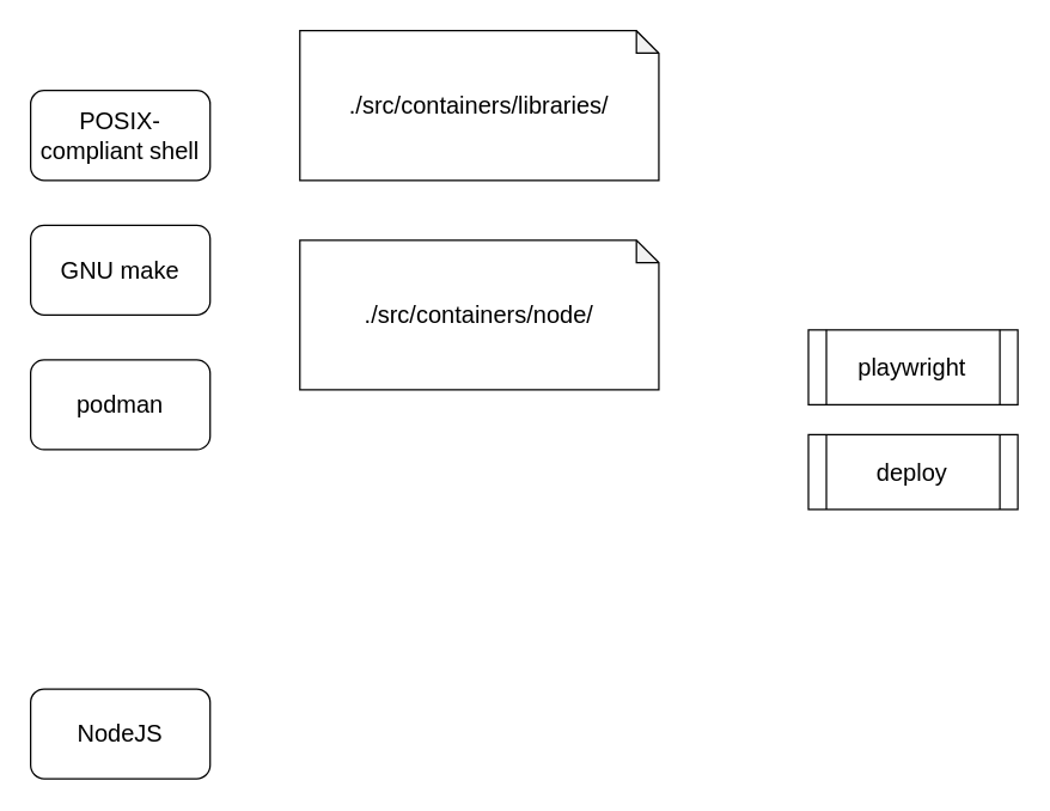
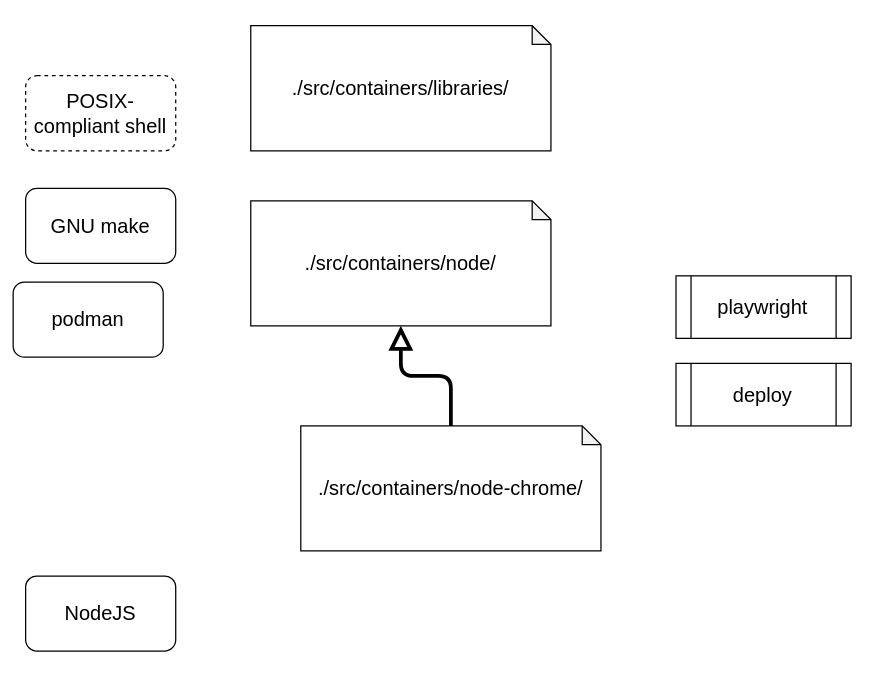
- <mxCell id="2" value="POSIX-compliant shell" style="rounded=1;whiteSpace=wrap;html=1;fontSize=16;" vertex="1" parent="1"><mxGeometry x="20" y="60" width="120" height="60" as="geometry" /></mxCell>
+ <mxCell id="2" value="POSIX-compliant shell" style="rounded=1;whiteSpace=wrap;html=1;fontSize=16;dashed=1;" vertex="1" parent="1"><mxGeometry x="20" y="60" width="120" height="60" as="geometry" /></mxCell>
- <mxCell id="5" value="podman" style="rounded=1;whiteSpace=wrap;html=1;fontSize=16;" vertex="1" parent="1"><mxGeometry x="20" y="240" width="120" height="60" as="geometry" /></mxCell>
+ <mxCell id="5" value="podman" style="rounded=1;whiteSpace=wrap;html=1;fontSize=16;" vertex="1" parent="1"><mxGeometry x="10" y="225" width="120" height="60" as="geometry" /></mxCell>
+ <mxCell id="8" style="edgeStyle=orthogonalEdgeStyle;html=1;entryX=0.5;entryY=1;entryDx=0;entryDy=0;entryPerimeter=0;fontSize=16;endArrow=block;endFill=0;strokeWidth=3;endSize=12;startSize=12;jumpSize=12;" edge="1" parent="1" source="9" target="7"><mxGeometry relative="1" as="geometry" /></mxCell>
+ <mxCell id="9" value="./src/containers/node-chrome/" style="shape=note;whiteSpace=wrap;html=1;backgroundOutline=1;darkOpacity=0.05;fontSize=16;size=15;" vertex="1" parent="1"><mxGeometry x="240" y="340" width="240" height="100" as="geometry" /></mxCell>
